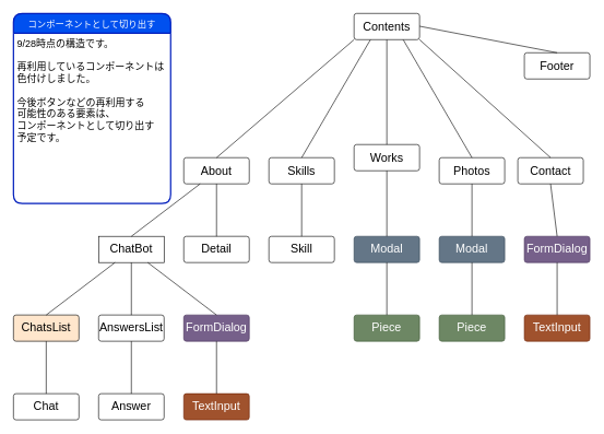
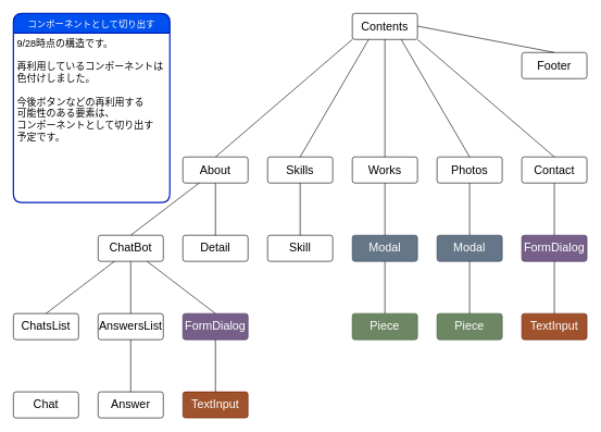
- <mxCell id="3" value="Works" style="rounded=1;arcSize=10;whiteSpace=wrap;html=1;align=center;fontSize=18;" vertex="1" parent="1"><mxGeometry x="540" y="220" width="100" height="40" as="geometry" /></mxCell>
+ <mxCell id="3" value="Works" style="rounded=1;arcSize=10;whiteSpace=wrap;html=1;align=center;fontSize=18;" vertex="1" parent="1"><mxGeometry x="540" y="240" width="100" height="40" as="geometry" /></mxCell>
- <mxCell id="6" value="Contact" style="rounded=1;arcSize=10;whiteSpace=wrap;html=1;align=center;fontSize=18;" vertex="1" parent="1"><mxGeometry x="790" y="240" width="100" height="40" as="geometry" /></mxCell>
+ <mxCell id="6" value="Contact" style="rounded=1;arcSize=10;whiteSpace=wrap;html=1;align=center;fontSize=18;" vertex="1" parent="1"><mxGeometry x="800" y="240" width="100" height="40" as="geometry" /></mxCell>
- <mxCell id="11" value="ChatBot" style="arcSize=10;whiteSpace=wrap;html=1;align=center;fontSize=18;rounded=0;" vertex="1" parent="1"><mxGeometry x="150" y="360" width="100" height="40" as="geometry" /></mxCell>
+ <mxCell id="11" value="ChatBot" style="rounded=1;arcSize=10;whiteSpace=wrap;html=1;align=center;fontSize=18;" vertex="1" parent="1"><mxGeometry x="150" y="360" width="100" height="40" as="geometry" /></mxCell>
- <mxCell id="35" value="ChatsList" style="rounded=1;arcSize=10;whiteSpace=wrap;html=1;align=center;fontSize=18;fillColor=#ffe6cc;" vertex="1" parent="1"><mxGeometry x="20" y="480" width="100" height="40" as="geometry" /></mxCell>
+ <mxCell id="35" value="ChatsList" style="rounded=1;arcSize=10;whiteSpace=wrap;html=1;align=center;fontSize=18;" vertex="1" parent="1"><mxGeometry x="20" y="480" width="100" height="40" as="geometry" /></mxCell>
- <mxCell id="43" value="" style="endArrow=none;html=1;rounded=0;fontSize=18;exitX=0.5;exitY=1;exitDx=0;exitDy=0;entryX=0.5;entryY=0;entryDx=0;entryDy=0;" edge="1" parent="1" source="35" target="41"><mxGeometry relative="1" as="geometry"><mxPoint x="520" y="430" as="sourcePoint" /><mxPoint x="680" y="430" as="targetPoint" /></mxGeometry></mxCell>
